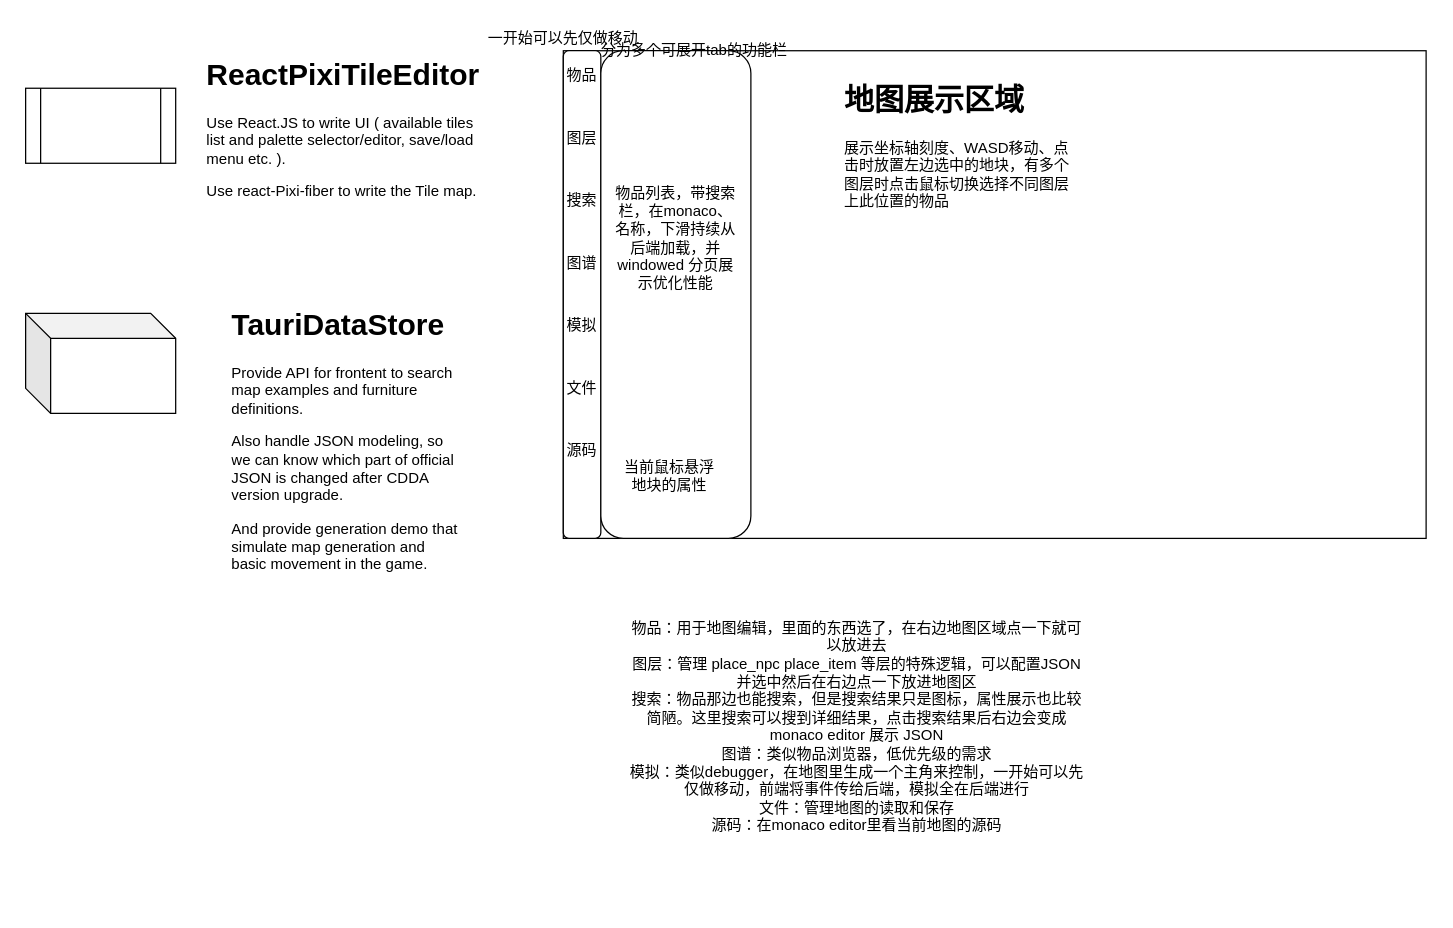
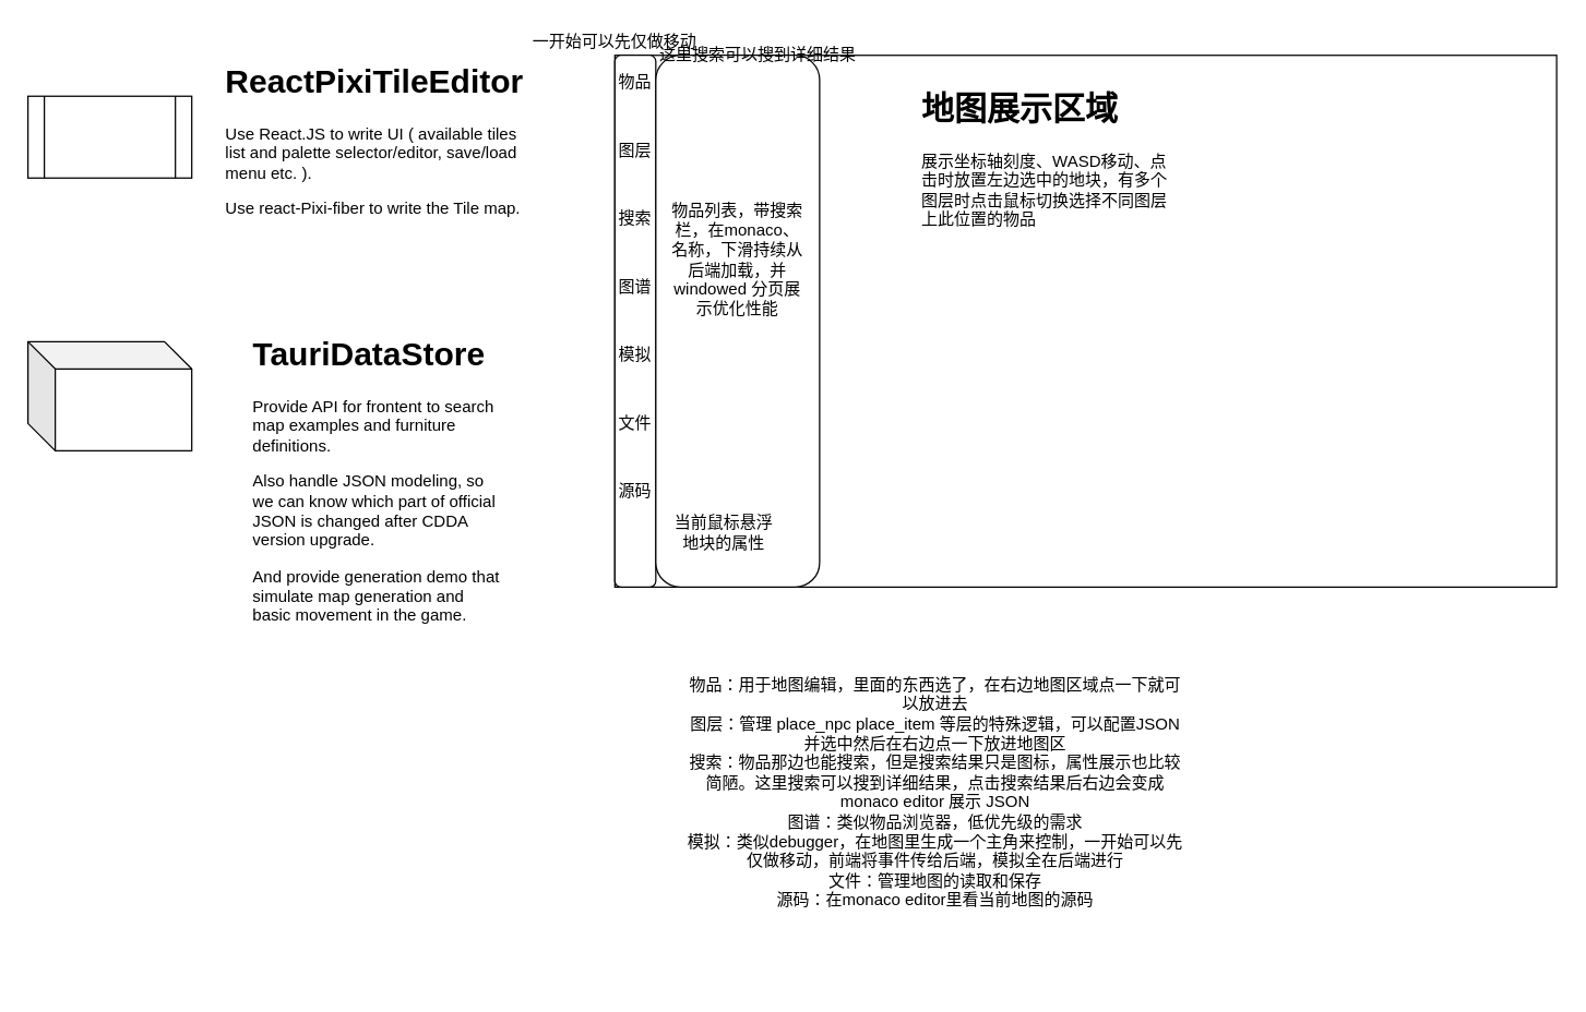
- <mxCell id="10" value="分为多个可展开tab的功能栏" style="text;html=1;strokeColor=none;fillColor=none;align=center;verticalAlign=middle;whiteSpace=wrap;rounded=0;" vertex="1" parent="1"><mxGeometry x="470" y="30" width="170" height="20" as="geometry" /></mxCell>
+ <mxCell id="10" value="这里搜索可以搜到详细结果" style="text;html=1;strokeColor=none;fillColor=none;align=center;verticalAlign=middle;whiteSpace=wrap;rounded=0;" vertex="1" parent="1"><mxGeometry x="470" y="30" width="170" height="20" as="geometry" /></mxCell>
- <mxCell id="16" value="当前鼠标悬浮地块的属性" style="text;html=1;strokeColor=none;fillColor=none;align=center;verticalAlign=middle;whiteSpace=wrap;rounded=0;" vertex="1" parent="1"><mxGeometry x="495" y="370" width="80" height="20" as="geometry" /></mxCell>
+ <mxCell id="16" value="当前鼠标悬浮地块的属性" style="text;html=1;strokeColor=none;fillColor=none;align=center;verticalAlign=middle;whiteSpace=wrap;rounded=0;" vertex="1" parent="1"><mxGeometry x="490" y="380" width="80" height="20" as="geometry" /></mxCell>
